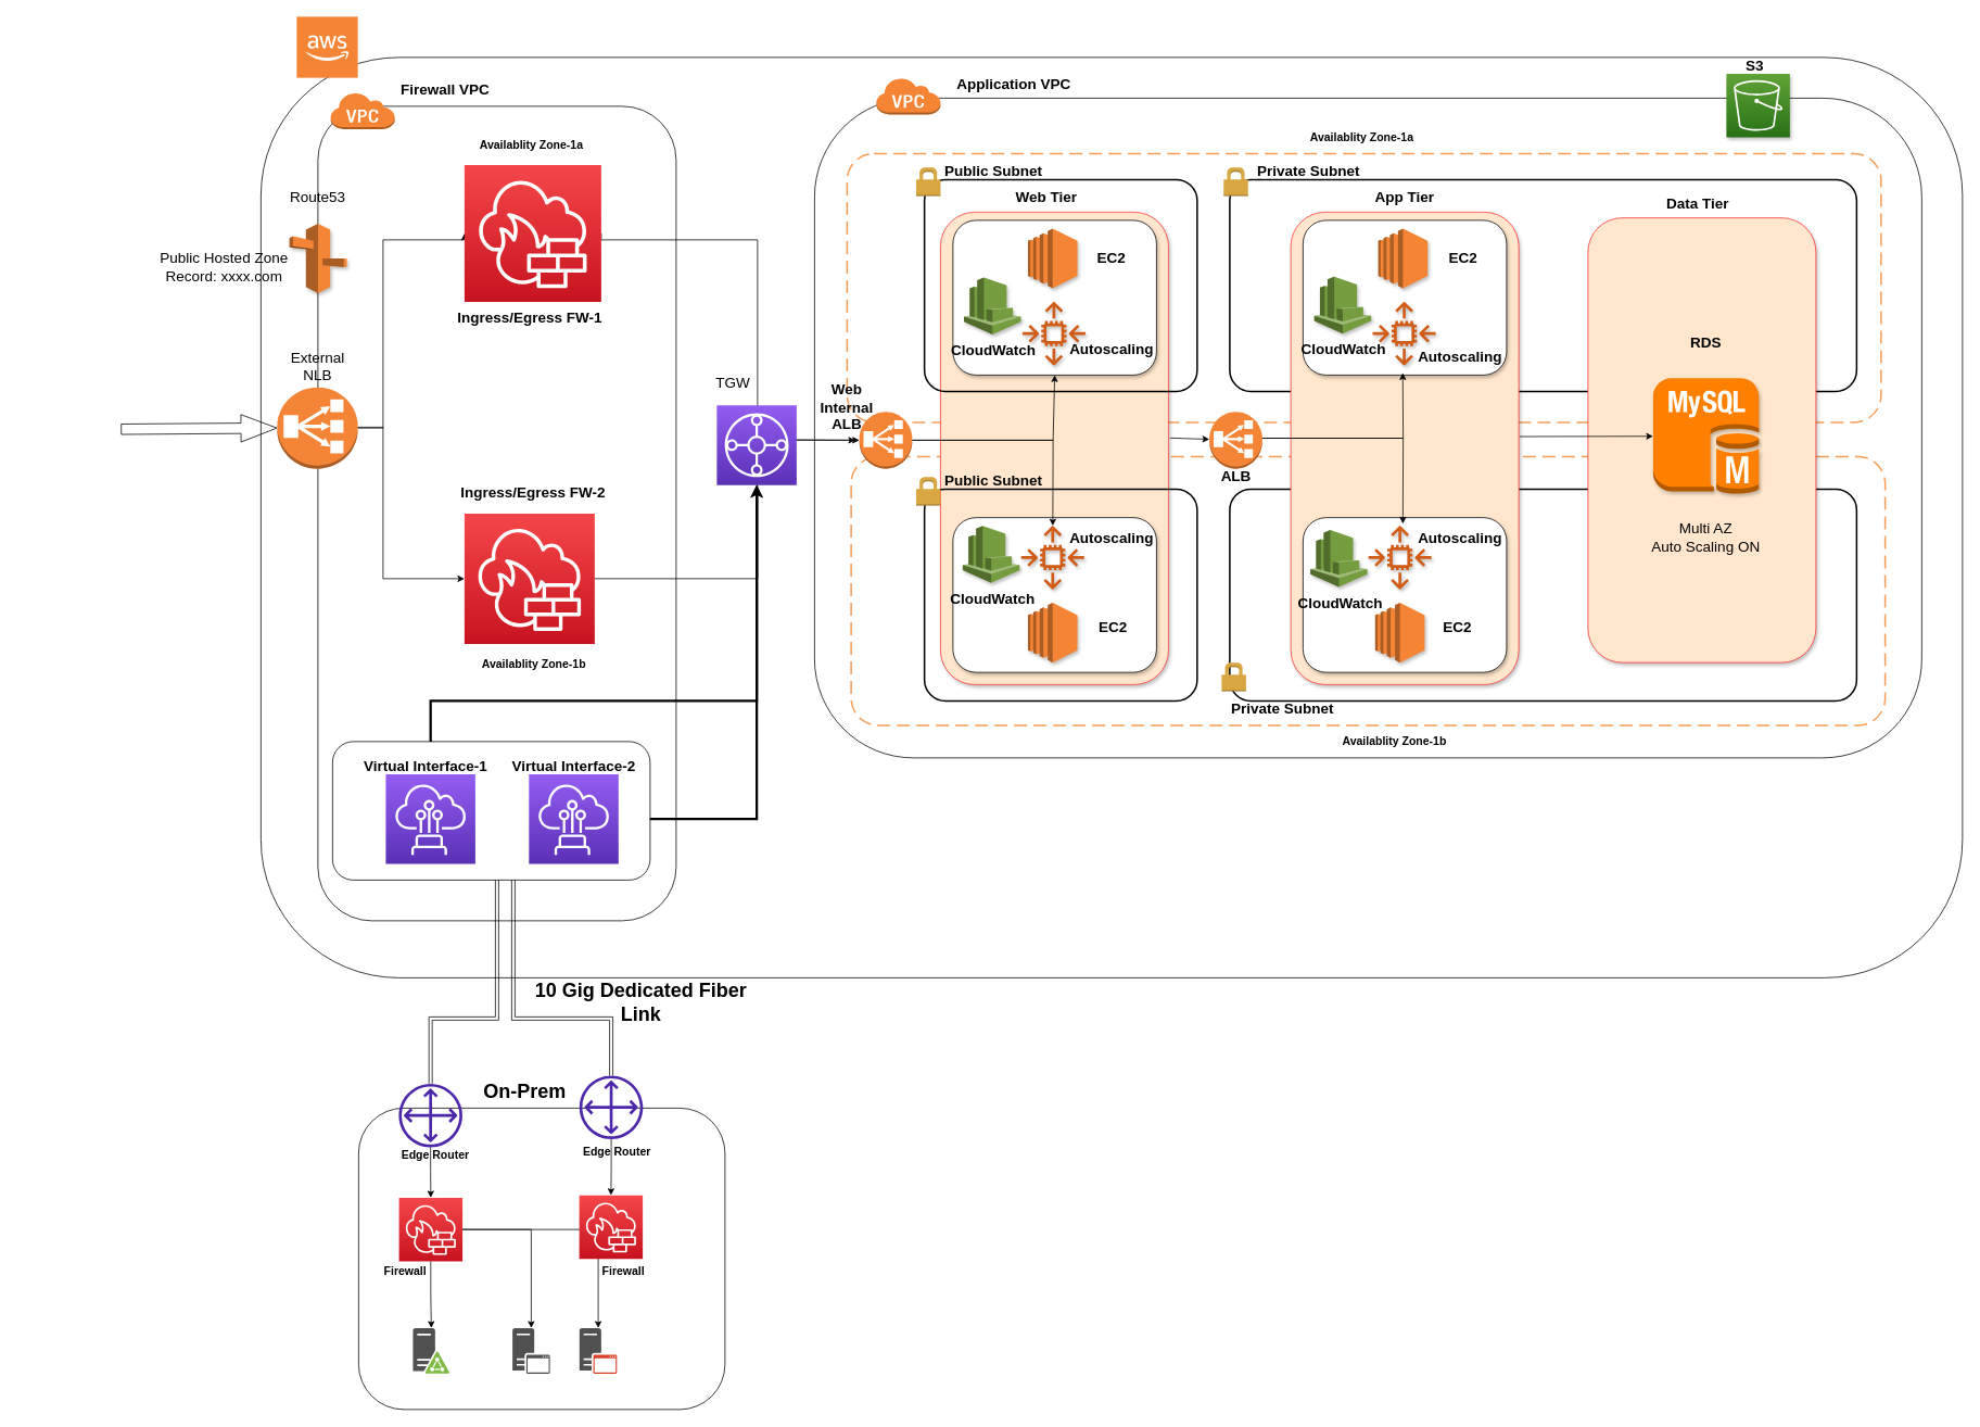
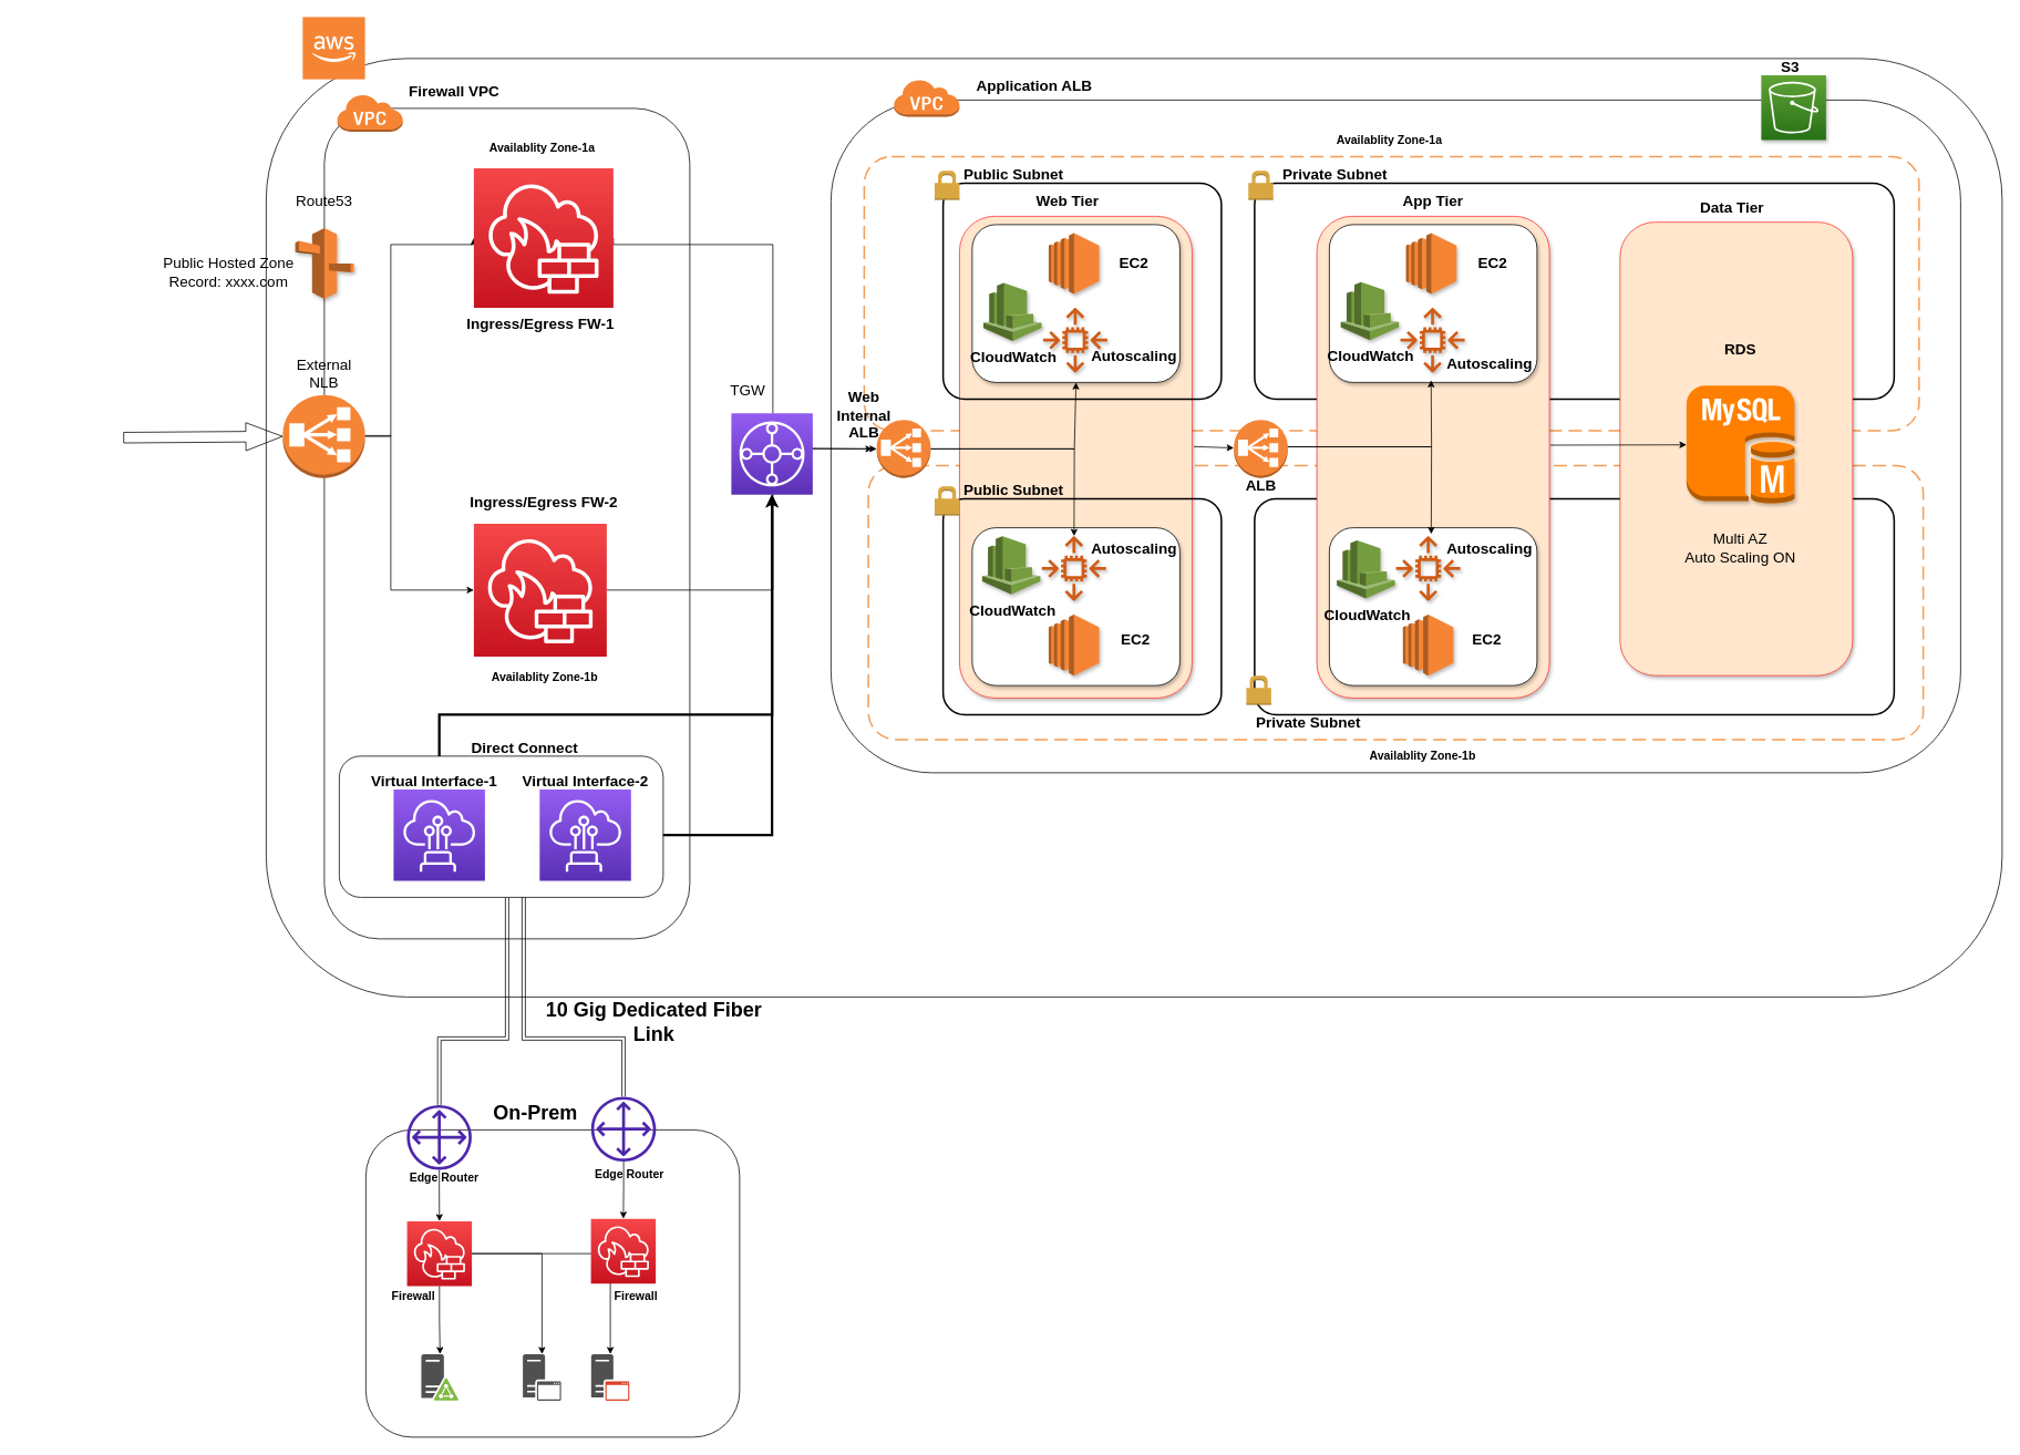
- <mxCell id="85" value="&lt;font style=&quot;font-size: 18px&quot;&gt;&lt;b&gt;Application VPC&lt;/b&gt;&lt;/font&gt;" style="text;html=1;strokeColor=none;fillColor=none;align=center;verticalAlign=middle;whiteSpace=wrap;rounded=0;shadow=1;" parent="1" vertex="1"><mxGeometry x="1170" y="93" width="150" height="20" as="geometry" /></mxCell>
+ <mxCell id="85" value="&lt;font style=&quot;font-size: 18px&quot;&gt;&lt;b&gt;Application ALB&lt;/b&gt;&lt;/font&gt;" style="text;html=1;strokeColor=none;fillColor=none;align=center;verticalAlign=middle;whiteSpace=wrap;rounded=0;shadow=1;" parent="1" vertex="1"><mxGeometry x="1170" y="93" width="150" height="20" as="geometry" /></mxCell>
+ <mxCell id="108" value="&lt;font style=&quot;font-size: 18px&quot;&gt;Direct Connect&lt;/font&gt;" style="text;html=1;strokeColor=none;fillColor=none;align=center;verticalAlign=middle;whiteSpace=wrap;rounded=0;fontStyle=1" parent="1" vertex="1"><mxGeometry x="523.5" y="890" width="214.5" height="20" as="geometry" /></mxCell>
